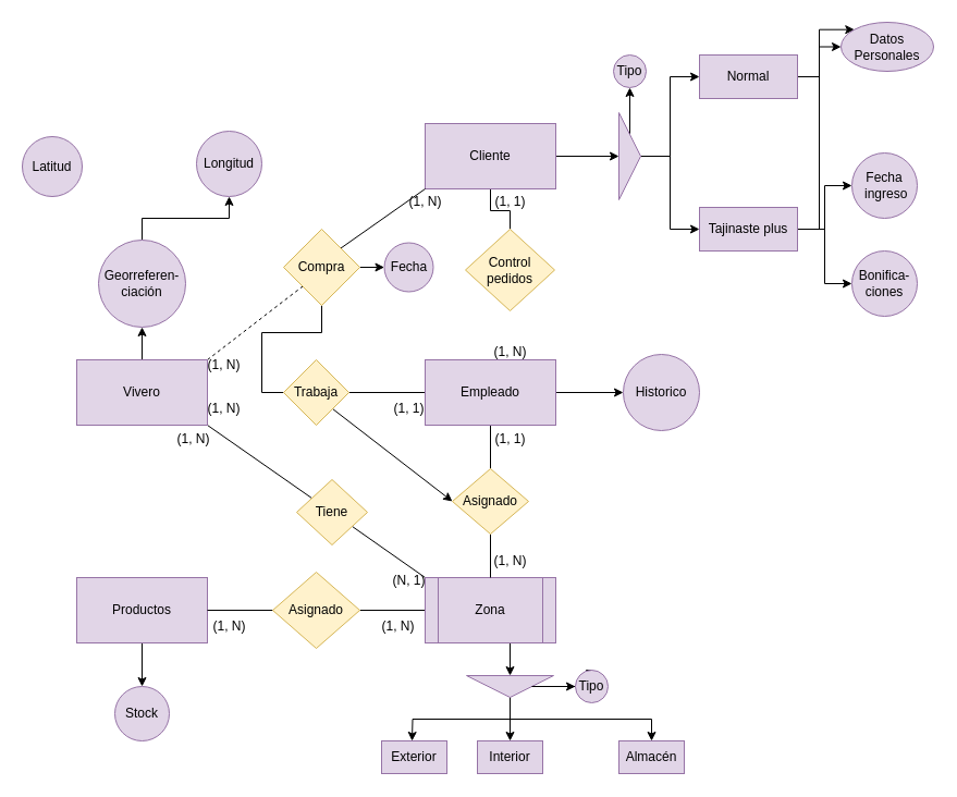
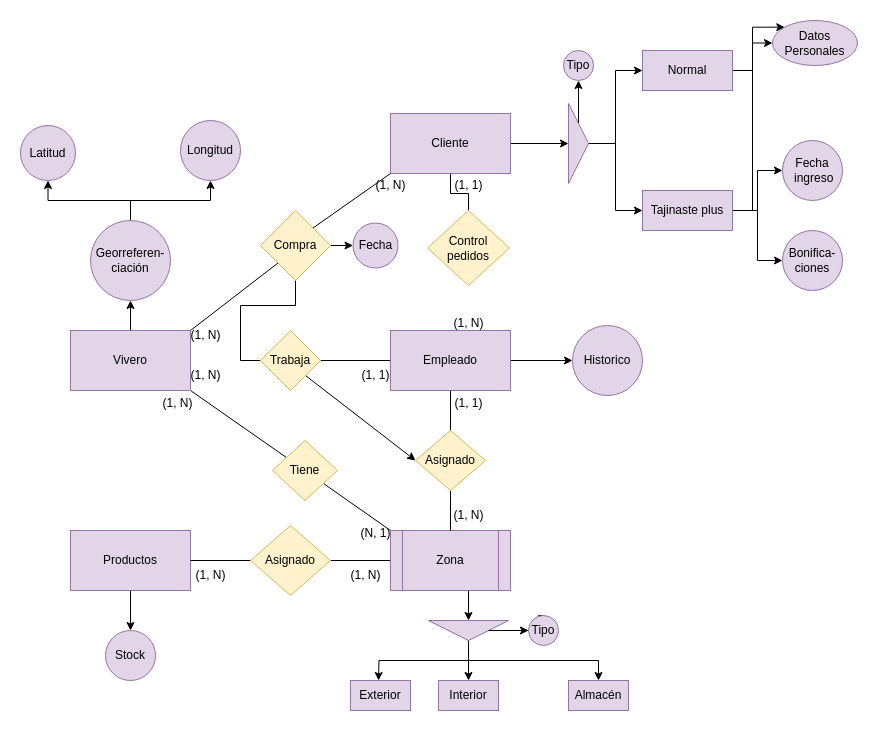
+ <mxCell id="26" style="edgeStyle=orthogonalEdgeStyle;rounded=0;orthogonalLoop=1;jettySize=auto;html=1;exitX=0.5;exitY=0;exitDx=0;exitDy=0;entryX=0.5;entryY=1;entryDx=0;entryDy=0;" parent="1" source="28" target="29" edge="1"><mxGeometry relative="1" as="geometry" /></mxCell>
- <mxCell id="5" style="rounded=0;orthogonalLoop=1;jettySize=auto;html=1;exitX=1;exitY=0;exitDx=0;exitDy=0;entryX=0;entryY=1;entryDx=0;entryDy=0;endArrow=none;endFill=0;dashed=1;" edge="1" parent="1" source="6" target="55"><mxGeometry relative="1" as="geometry" /></mxCell>
+ <mxCell id="5" style="rounded=0;orthogonalLoop=1;jettySize=auto;html=1;exitX=1;exitY=0;exitDx=0;exitDy=0;entryX=0;entryY=1;entryDx=0;entryDy=0;endArrow=none;endFill=0;" edge="1" parent="1" source="6" target="55"><mxGeometry relative="1" as="geometry" /></mxCell>
